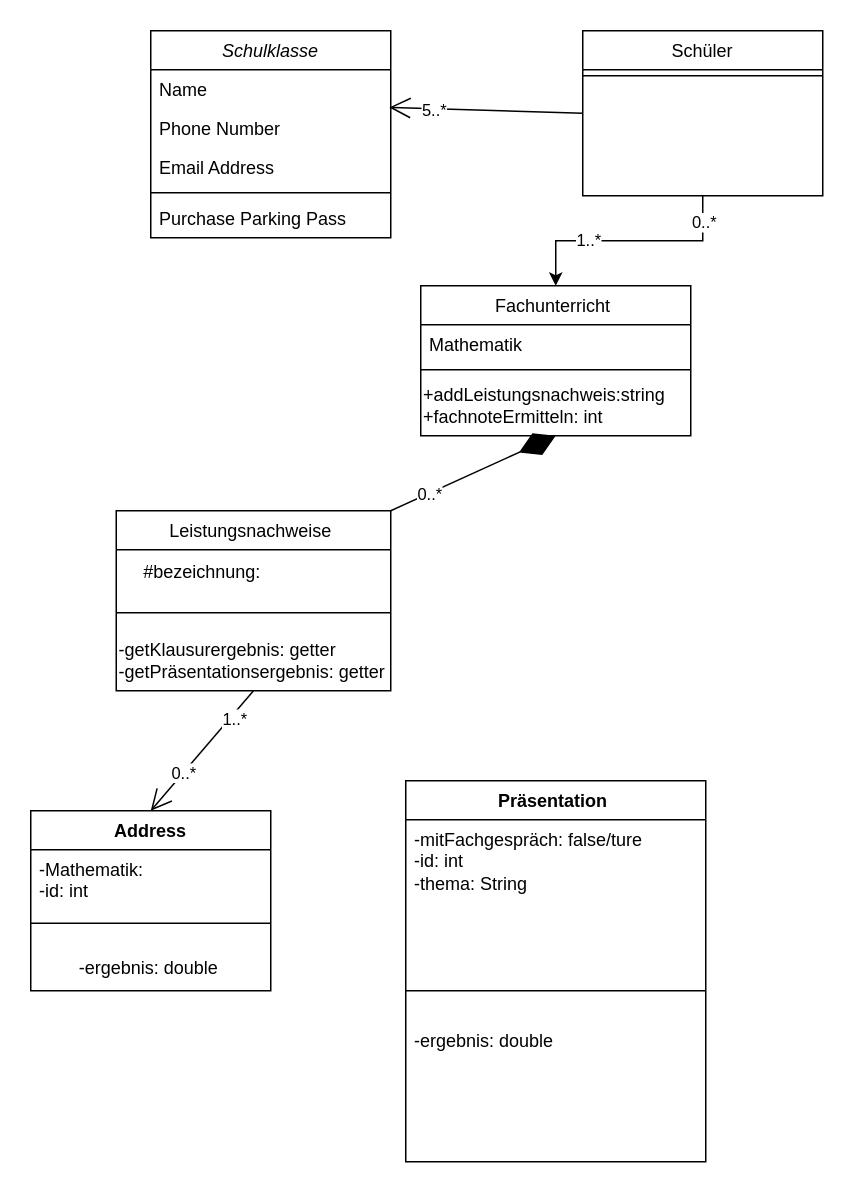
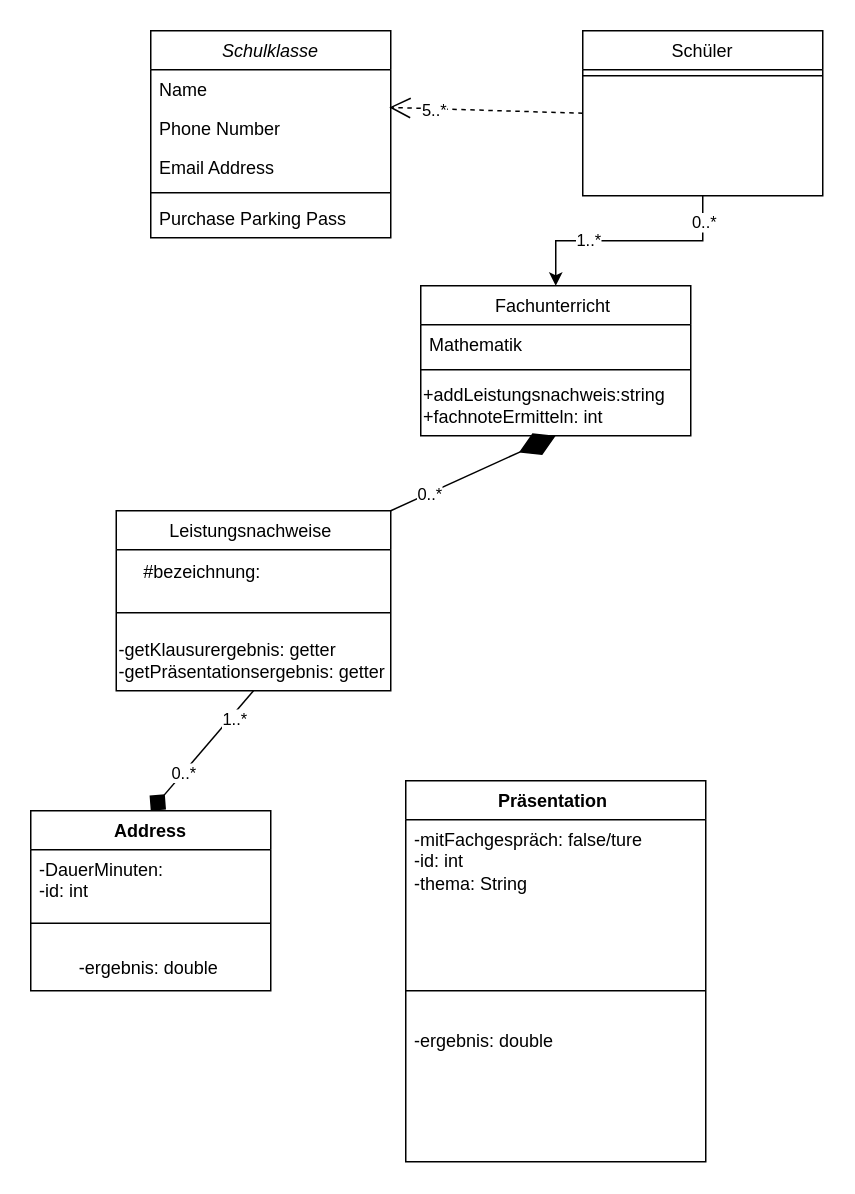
- <mxCell id="31" value="" style="endArrow=open;endFill=1;endSize=12;html=1;rounded=0;exitX=0;exitY=0.5;exitDx=0;exitDy=0;entryX=0.994;entryY=-0.035;entryDx=0;entryDy=0;entryPerimeter=0;" edge="1" parent="1" source="15" target="4"><mxGeometry width="160" relative="1" as="geometry"><mxPoint x="320" y="190" as="sourcePoint" /><mxPoint x="280" y="100" as="targetPoint" /></mxGeometry></mxCell>
+ <mxCell id="31" value="" style="endArrow=open;endFill=1;endSize=12;html=1;rounded=0;exitX=0;exitY=0.5;exitDx=0;exitDy=0;entryX=0.994;entryY=-0.035;entryDx=0;entryDy=0;entryPerimeter=0;dashed=1;" edge="1" parent="1" source="15" target="4"><mxGeometry width="160" relative="1" as="geometry"><mxPoint x="320" y="190" as="sourcePoint" /><mxPoint x="280" y="100" as="targetPoint" /></mxGeometry></mxCell>
- <mxCell id="33" value="" style="endArrow=open;endFill=1;endSize=12;html=1;rounded=0;exitX=0.5;exitY=1;exitDx=0;exitDy=0;entryX=0.5;entryY=0;entryDx=0;entryDy=0;" edge="1" parent="1" source="17" target="23"><mxGeometry width="160" relative="1" as="geometry"><mxPoint x="200" y="515" as="sourcePoint" /><mxPoint x="200" y="580" as="targetPoint" /></mxGeometry></mxCell>
+ <mxCell id="33" value="" style="endArrow=diamond;endFill=1;endSize=12;html=1;rounded=0;exitX=0.5;exitY=1;exitDx=0;exitDy=0;entryX=0.5;entryY=0;entryDx=0;entryDy=0;" edge="1" parent="1" source="17" target="23"><mxGeometry width="160" relative="1" as="geometry"><mxPoint x="200" y="515" as="sourcePoint" /><mxPoint x="200" y="580" as="targetPoint" /></mxGeometry></mxCell>
- <mxCell id="24" value="-Mathematik:&lt;br&gt;-id: int&amp;nbsp;" style="text;strokeColor=none;fillColor=none;align=left;verticalAlign=top;spacingLeft=4;spacingRight=4;overflow=hidden;rotatable=0;points=[[0,0.5],[1,0.5]];portConstraint=eastwest;whiteSpace=wrap;html=1;" vertex="1" parent="23"><mxGeometry y="26" width="160" height="34" as="geometry" /></mxCell>
+ <mxCell id="24" value="-DauerMinuten:&lt;br&gt;-id: int&amp;nbsp;" style="text;strokeColor=none;fillColor=none;align=left;verticalAlign=top;spacingLeft=4;spacingRight=4;overflow=hidden;rotatable=0;points=[[0,0.5],[1,0.5]];portConstraint=eastwest;whiteSpace=wrap;html=1;" vertex="1" parent="23"><mxGeometry y="26" width="160" height="34" as="geometry" /></mxCell>
